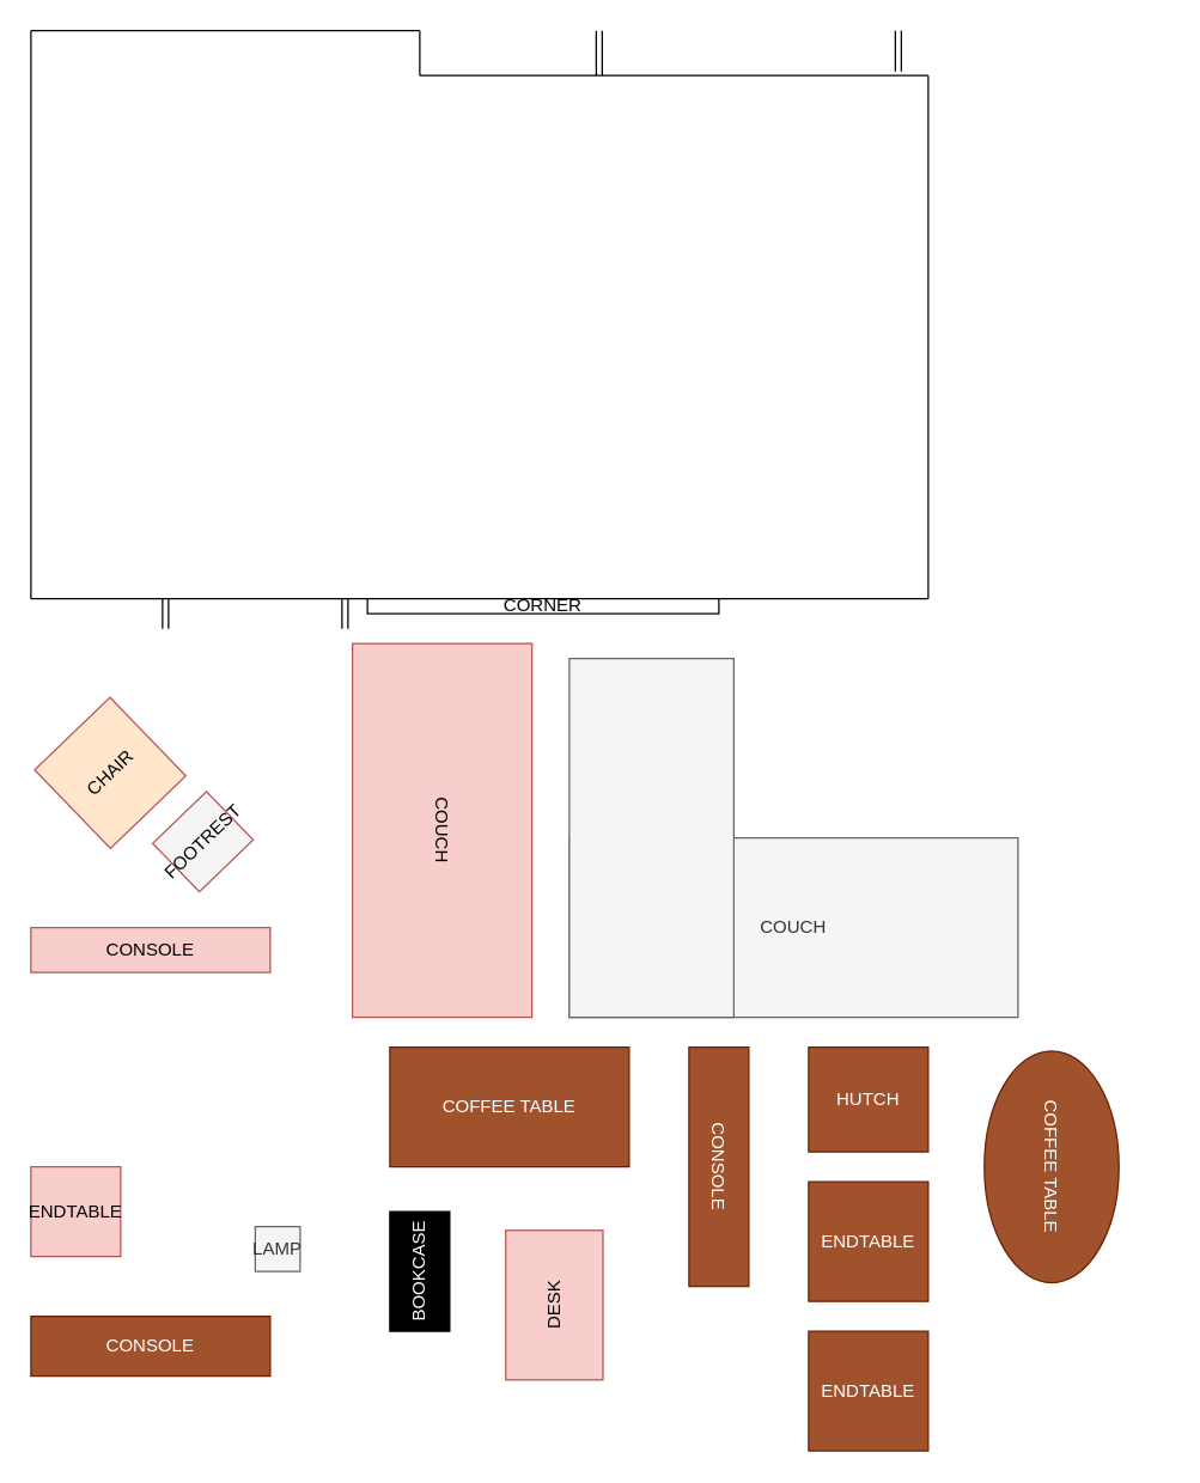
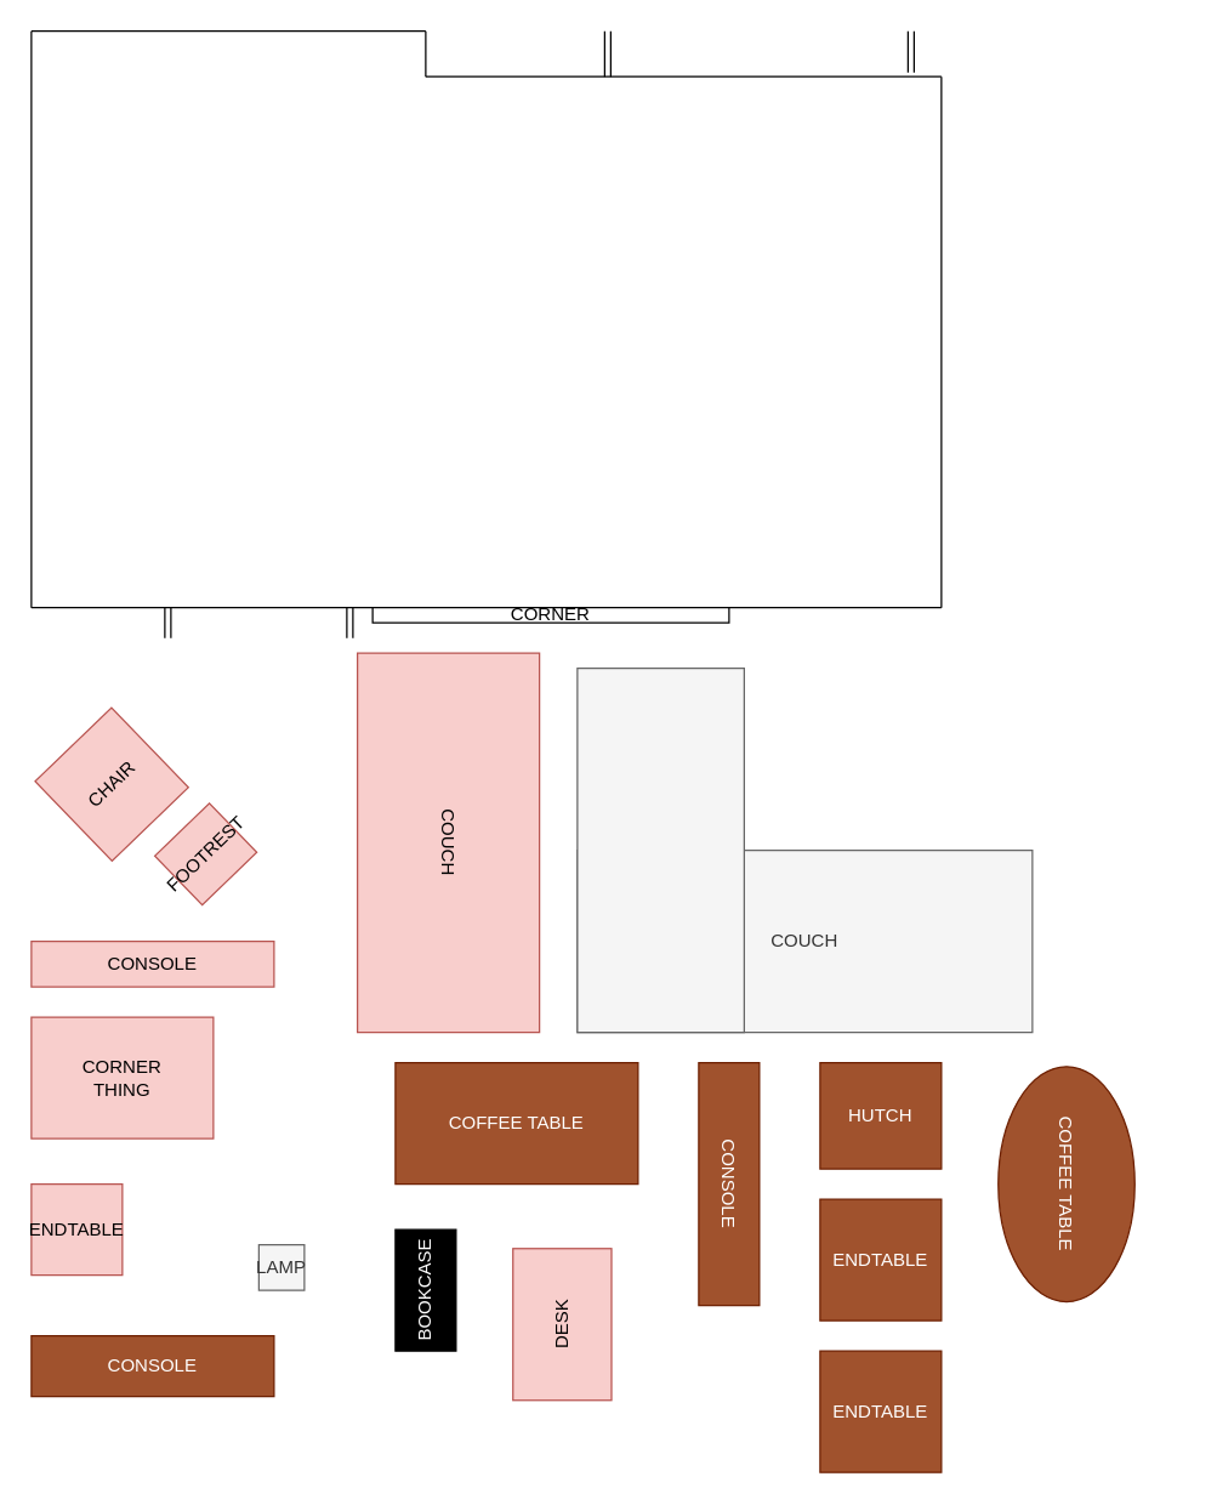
- <mxCell id="24" value="CHAIR" style="rounded=0;whiteSpace=wrap;html=1;fillColor=#ffe6cc;strokeColor=#b85450;rotation=-44;" parent="1" vertex="1"><mxGeometry x="38" y="480" width="70" height="73" as="geometry" /></mxCell>
+ <mxCell id="24" value="CHAIR" style="rounded=0;whiteSpace=wrap;html=1;fillColor=#f8cecc;strokeColor=#b85450;rotation=-44;" parent="1" vertex="1"><mxGeometry x="38" y="480" width="70" height="73" as="geometry" /></mxCell>
- <mxCell id="25" value="FOOTREST" style="rounded=0;whiteSpace=wrap;html=1;fillColor=#f5f5f5;strokeColor=#b85450;rotation=-44;" parent="1" vertex="1"><mxGeometry x="110" y="540" width="50" height="45" as="geometry" /></mxCell>
+ <mxCell id="25" value="FOOTREST" style="rounded=0;whiteSpace=wrap;html=1;fillColor=#f8cecc;strokeColor=#b85450;rotation=-44;" parent="1" vertex="1"><mxGeometry x="110" y="540" width="50" height="45" as="geometry" /></mxCell>
+ <mxCell id="33" value="CORNER&lt;br&gt;THING" style="rounded=0;whiteSpace=wrap;html=1;fillColor=#f8cecc;strokeColor=#b85450;" parent="1" vertex="1"><mxGeometry x="20" y="670" width="120" height="80" as="geometry" /></mxCell>
